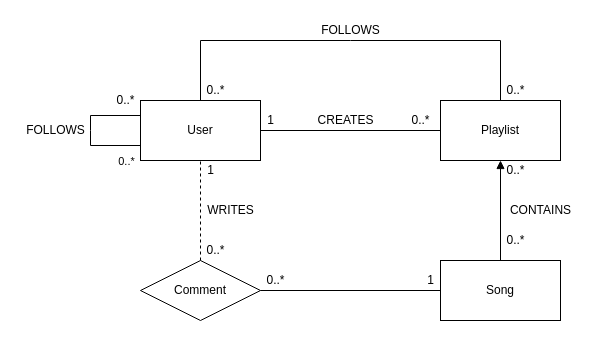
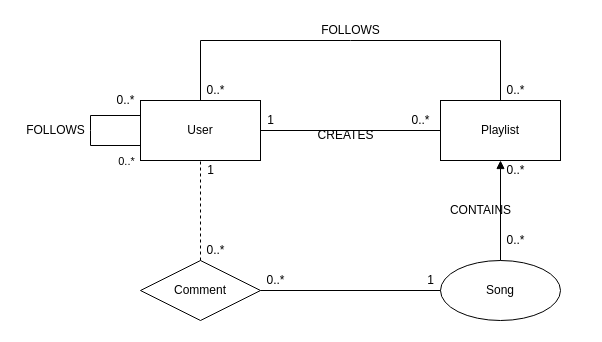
- <mxCell id="22" value="CREATES" style="text;html=1;align=center;verticalAlign=middle;resizable=0;points=[];autosize=1;strokeColor=none;fillColor=none;" vertex="1" parent="1"><mxGeometry x="310" y="110" width="70" height="20" as="geometry" /></mxCell>
+ <mxCell id="22" value="CREATES" style="text;html=1;align=center;verticalAlign=middle;resizable=0;points=[];autosize=1;strokeColor=none;fillColor=none;" vertex="1" parent="1"><mxGeometry x="310" y="125" width="70" height="20" as="geometry" /></mxCell>
- <mxCell id="14" value="WRITES" style="text;html=1;align=center;verticalAlign=middle;resizable=0;points=[];autosize=1;strokeColor=none;fillColor=none;" vertex="1" parent="1"><mxGeometry x="200" y="200" width="60" height="20" as="geometry" /></mxCell>
- <mxCell id="9" value="CONTAINS" style="text;html=1;align=center;verticalAlign=middle;resizable=0;points=[];autosize=1;strokeColor=none;fillColor=none;" vertex="1" parent="1"><mxGeometry x="500" y="200" width="80" height="20" as="geometry" /></mxCell>
+ <mxCell id="9" value="CONTAINS" style="text;html=1;align=center;verticalAlign=middle;resizable=0;points=[];autosize=1;strokeColor=none;fillColor=none;" vertex="1" parent="1"><mxGeometry x="440" y="200" width="80" height="20" as="geometry" /></mxCell>
- <mxCell id="5" value="Song" style="rounded=0;whiteSpace=wrap;html=1;" vertex="1" parent="1"><mxGeometry x="440" y="260" width="120" height="60" as="geometry" /></mxCell>
+ <mxCell id="5" value="Song" style="ellipse;whiteSpace=wrap;html=1;" vertex="1" parent="1"><mxGeometry x="440" y="260" width="120" height="60" as="geometry" /></mxCell>
